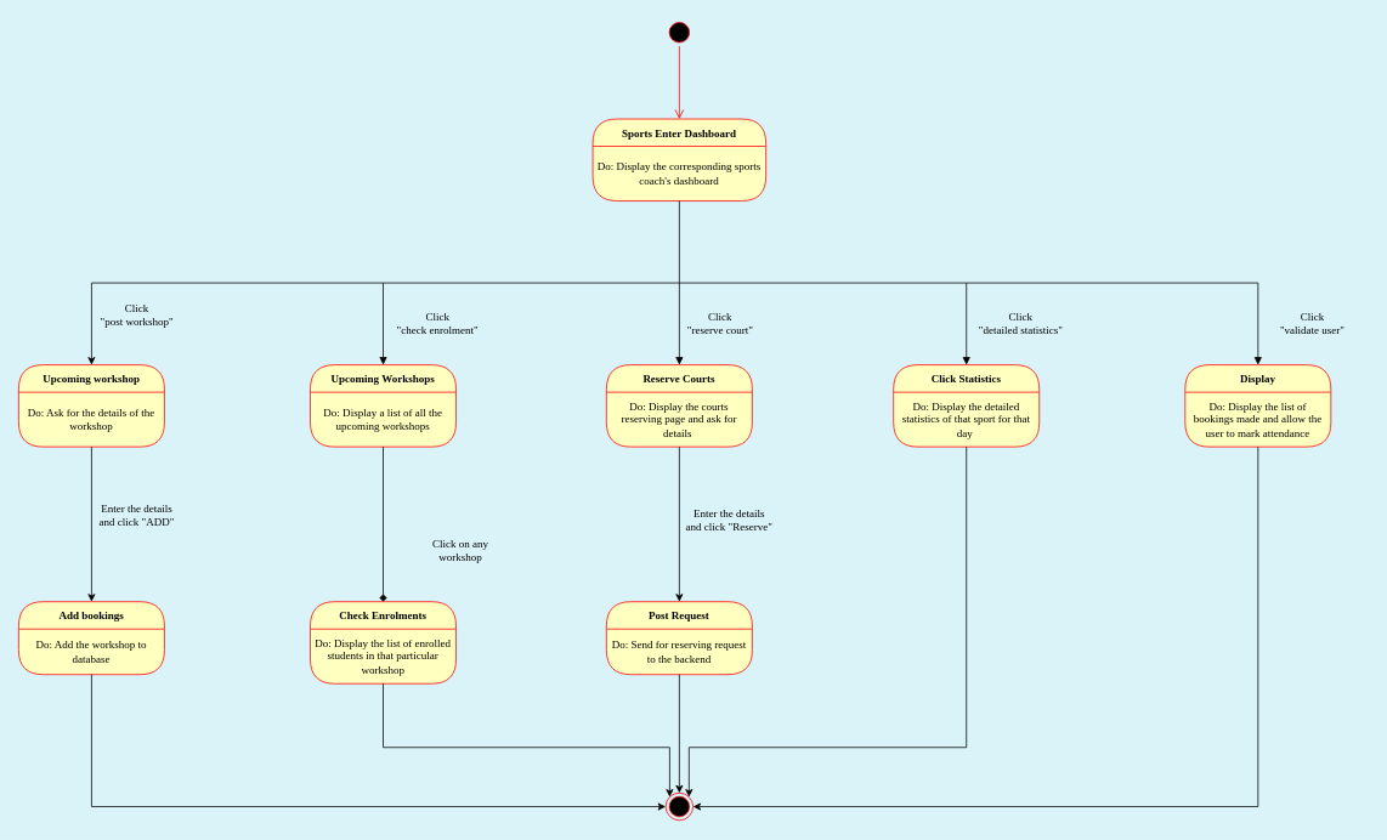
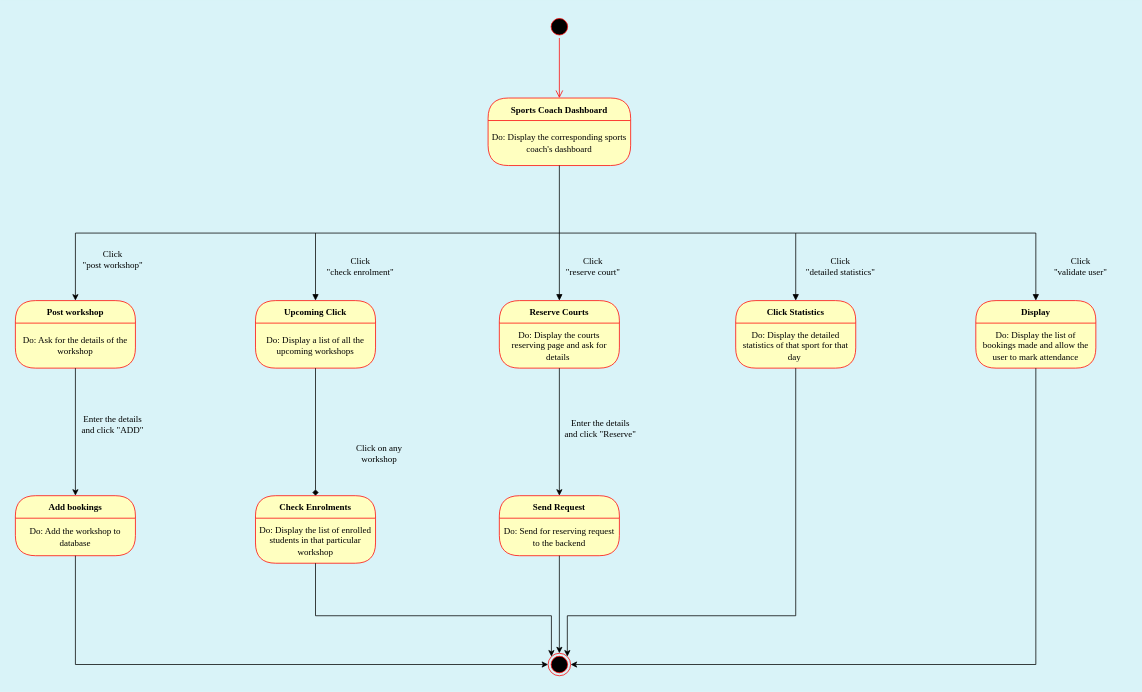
- <mxCell id="4" value="Sports Enter Dashboard" style="swimlane;fontStyle=1;align=center;verticalAlign=middle;childLayout=stackLayout;horizontal=1;startSize=30;horizontalStack=0;resizeParent=0;resizeLast=1;container=0;fontColor=#000000;collapsible=0;rounded=1;arcSize=30;strokeColor=#ff0000;fillColor=#ffffc0;swimlaneFillColor=#ffffc0;dropTarget=0;fontFamily=Poppins;fontSource=https%3A%2F%2Ffonts.googleapis.com%2Fcss%3Ffamily%3DPoppins;" vertex="1" parent="1"><mxGeometry x="650" y="130" width="190" height="90" as="geometry" /></mxCell>
+ <mxCell id="4" value="Sports Coach Dashboard" style="swimlane;fontStyle=1;align=center;verticalAlign=middle;childLayout=stackLayout;horizontal=1;startSize=30;horizontalStack=0;resizeParent=0;resizeLast=1;container=0;fontColor=#000000;collapsible=0;rounded=1;arcSize=30;strokeColor=#ff0000;fillColor=#ffffc0;swimlaneFillColor=#ffffc0;dropTarget=0;fontFamily=Poppins;fontSource=https%3A%2F%2Ffonts.googleapis.com%2Fcss%3Ffamily%3DPoppins;" vertex="1" parent="1"><mxGeometry x="650" y="130" width="190" height="90" as="geometry" /></mxCell>
- <mxCell id="7" value="Upcoming workshop" style="swimlane;fontStyle=1;align=center;verticalAlign=middle;childLayout=stackLayout;horizontal=1;startSize=30;horizontalStack=0;resizeParent=0;resizeLast=1;container=0;fontColor=#000000;collapsible=0;rounded=1;arcSize=30;strokeColor=#ff0000;fillColor=#ffffc0;swimlaneFillColor=#ffffc0;dropTarget=0;fontFamily=Poppins;fontSource=https%3A%2F%2Ffonts.googleapis.com%2Fcss%3Ffamily%3DPoppins;" vertex="1" parent="1"><mxGeometry x="20" y="400" width="160" height="90" as="geometry" /></mxCell>
+ <mxCell id="7" value="Post workshop" style="swimlane;fontStyle=1;align=center;verticalAlign=middle;childLayout=stackLayout;horizontal=1;startSize=30;horizontalStack=0;resizeParent=0;resizeLast=1;container=0;fontColor=#000000;collapsible=0;rounded=1;arcSize=30;strokeColor=#ff0000;fillColor=#ffffc0;swimlaneFillColor=#ffffc0;dropTarget=0;fontFamily=Poppins;fontSource=https%3A%2F%2Ffonts.googleapis.com%2Fcss%3Ffamily%3DPoppins;" vertex="1" parent="1"><mxGeometry x="20" y="400" width="160" height="90" as="geometry" /></mxCell>
- <mxCell id="10" value="Upcoming Workshops" style="swimlane;fontStyle=1;align=center;verticalAlign=middle;childLayout=stackLayout;horizontal=1;startSize=30;horizontalStack=0;resizeParent=0;resizeLast=1;container=0;fontColor=#000000;collapsible=0;rounded=1;arcSize=30;strokeColor=#ff0000;fillColor=#ffffc0;swimlaneFillColor=#ffffc0;dropTarget=0;fontFamily=Poppins;fontSource=https%3A%2F%2Ffonts.googleapis.com%2Fcss%3Ffamily%3DPoppins;" vertex="1" parent="1"><mxGeometry x="340" y="400" width="160" height="90" as="geometry" /></mxCell>
+ <mxCell id="10" value="Upcoming Click" style="swimlane;fontStyle=1;align=center;verticalAlign=middle;childLayout=stackLayout;horizontal=1;startSize=30;horizontalStack=0;resizeParent=0;resizeLast=1;container=0;fontColor=#000000;collapsible=0;rounded=1;arcSize=30;strokeColor=#ff0000;fillColor=#ffffc0;swimlaneFillColor=#ffffc0;dropTarget=0;fontFamily=Poppins;fontSource=https%3A%2F%2Ffonts.googleapis.com%2Fcss%3Ffamily%3DPoppins;" vertex="1" parent="1"><mxGeometry x="340" y="400" width="160" height="90" as="geometry" /></mxCell>
- <mxCell id="23" value="Post Request" style="swimlane;fontStyle=1;align=center;verticalAlign=middle;childLayout=stackLayout;horizontal=1;startSize=30;horizontalStack=0;resizeParent=0;resizeLast=1;container=0;fontColor=#000000;collapsible=0;rounded=1;arcSize=30;strokeColor=#ff0000;fillColor=#ffffc0;swimlaneFillColor=#ffffc0;dropTarget=0;fontFamily=Poppins;fontSource=https%3A%2F%2Ffonts.googleapis.com%2Fcss%3Ffamily%3DPoppins;" vertex="1" parent="1"><mxGeometry x="665" y="660" width="160" height="80" as="geometry" /></mxCell>
+ <mxCell id="23" value="Send Request" style="swimlane;fontStyle=1;align=center;verticalAlign=middle;childLayout=stackLayout;horizontal=1;startSize=30;horizontalStack=0;resizeParent=0;resizeLast=1;container=0;fontColor=#000000;collapsible=0;rounded=1;arcSize=30;strokeColor=#ff0000;fillColor=#ffffc0;swimlaneFillColor=#ffffc0;dropTarget=0;fontFamily=Poppins;fontSource=https%3A%2F%2Ffonts.googleapis.com%2Fcss%3Ffamily%3DPoppins;" vertex="1" parent="1"><mxGeometry x="665" y="660" width="160" height="80" as="geometry" /></mxCell>
